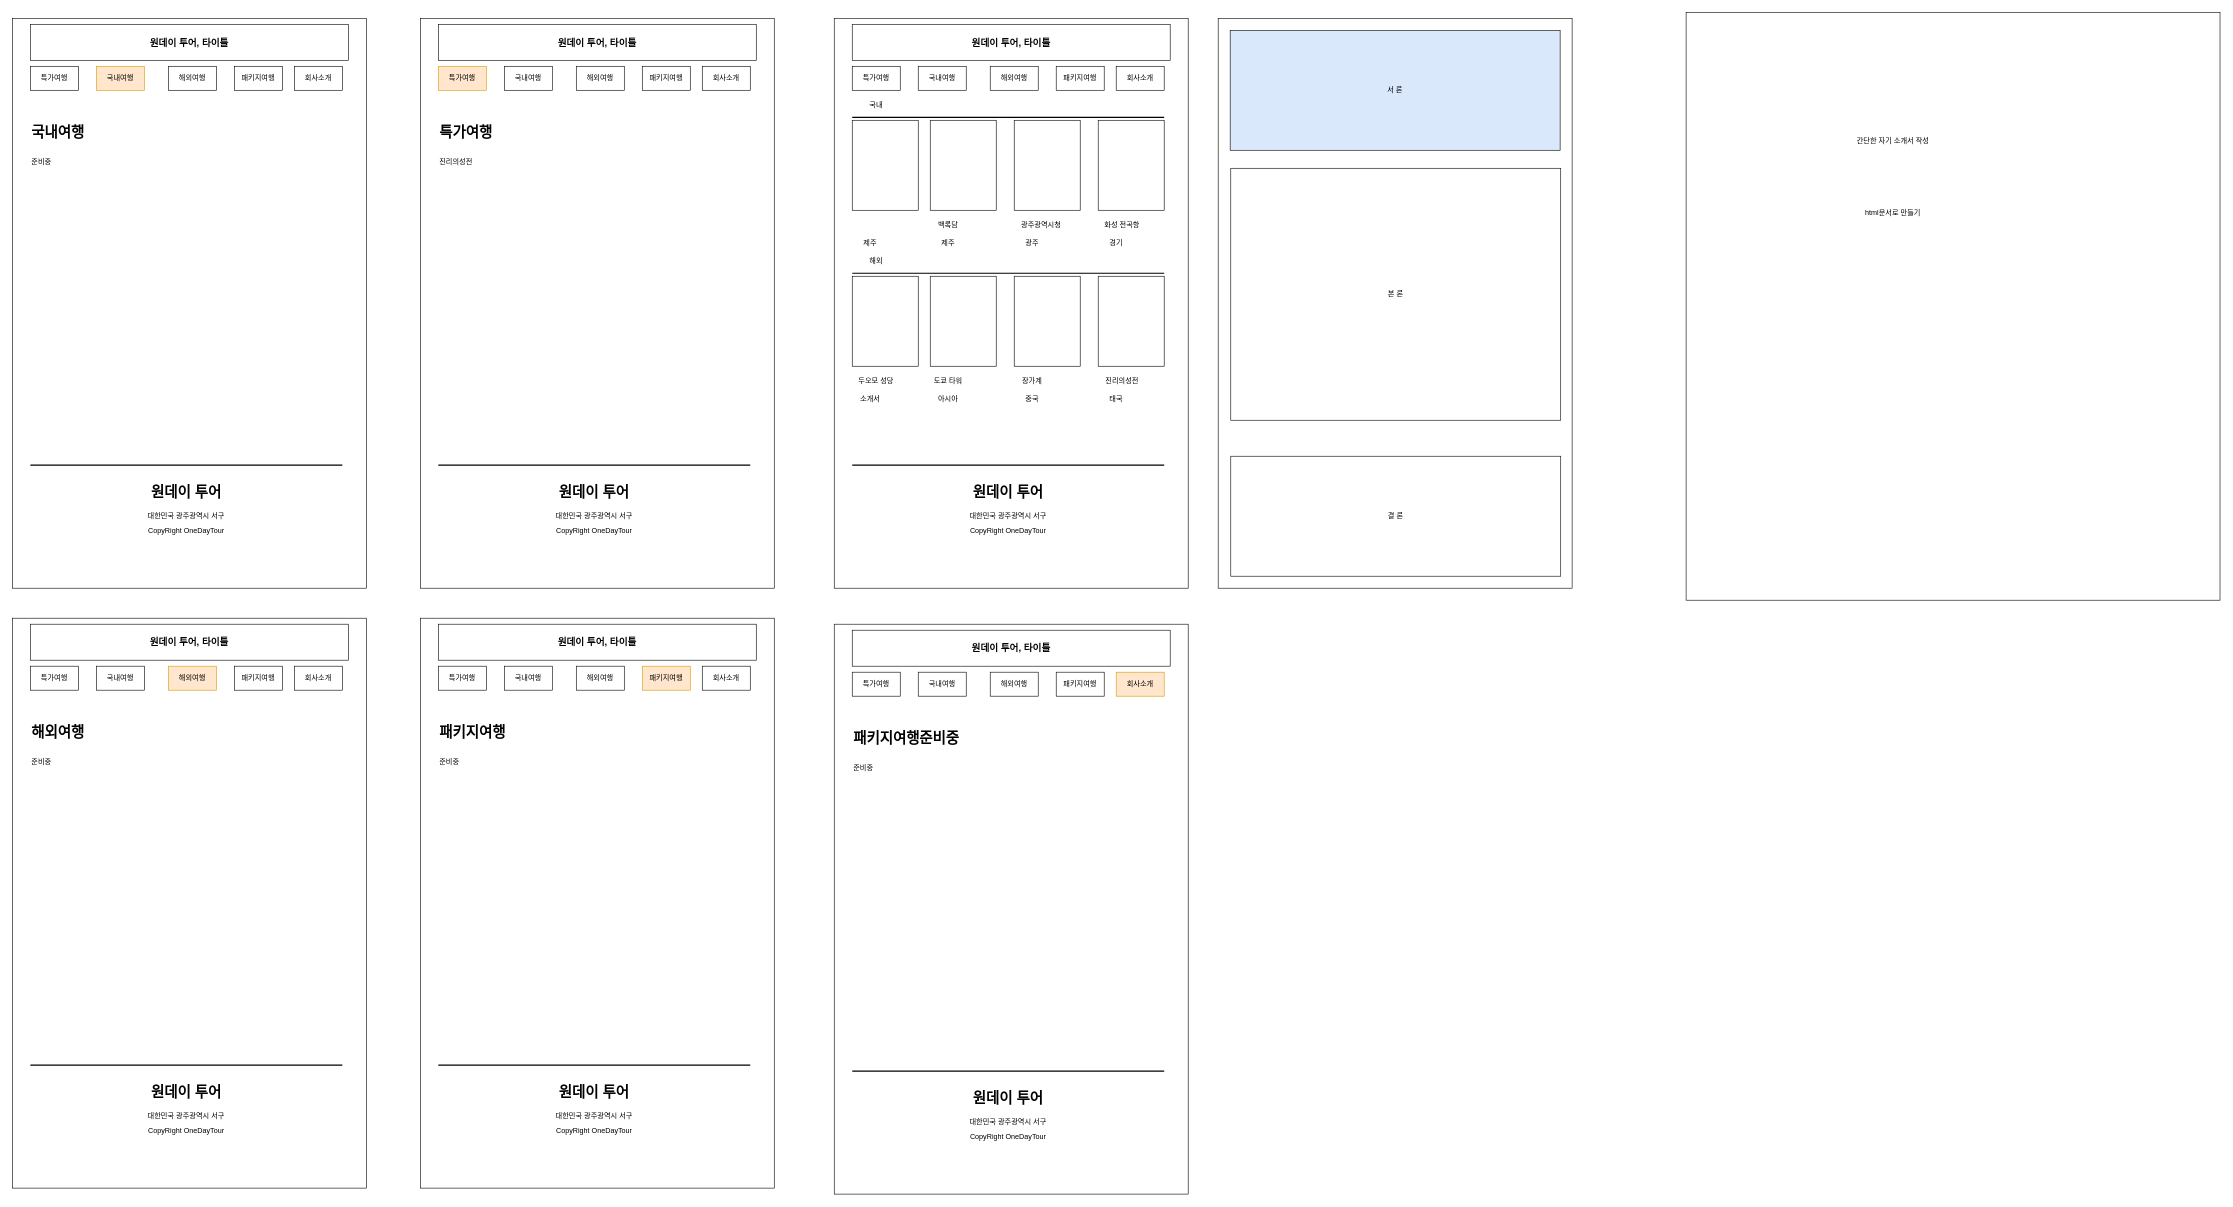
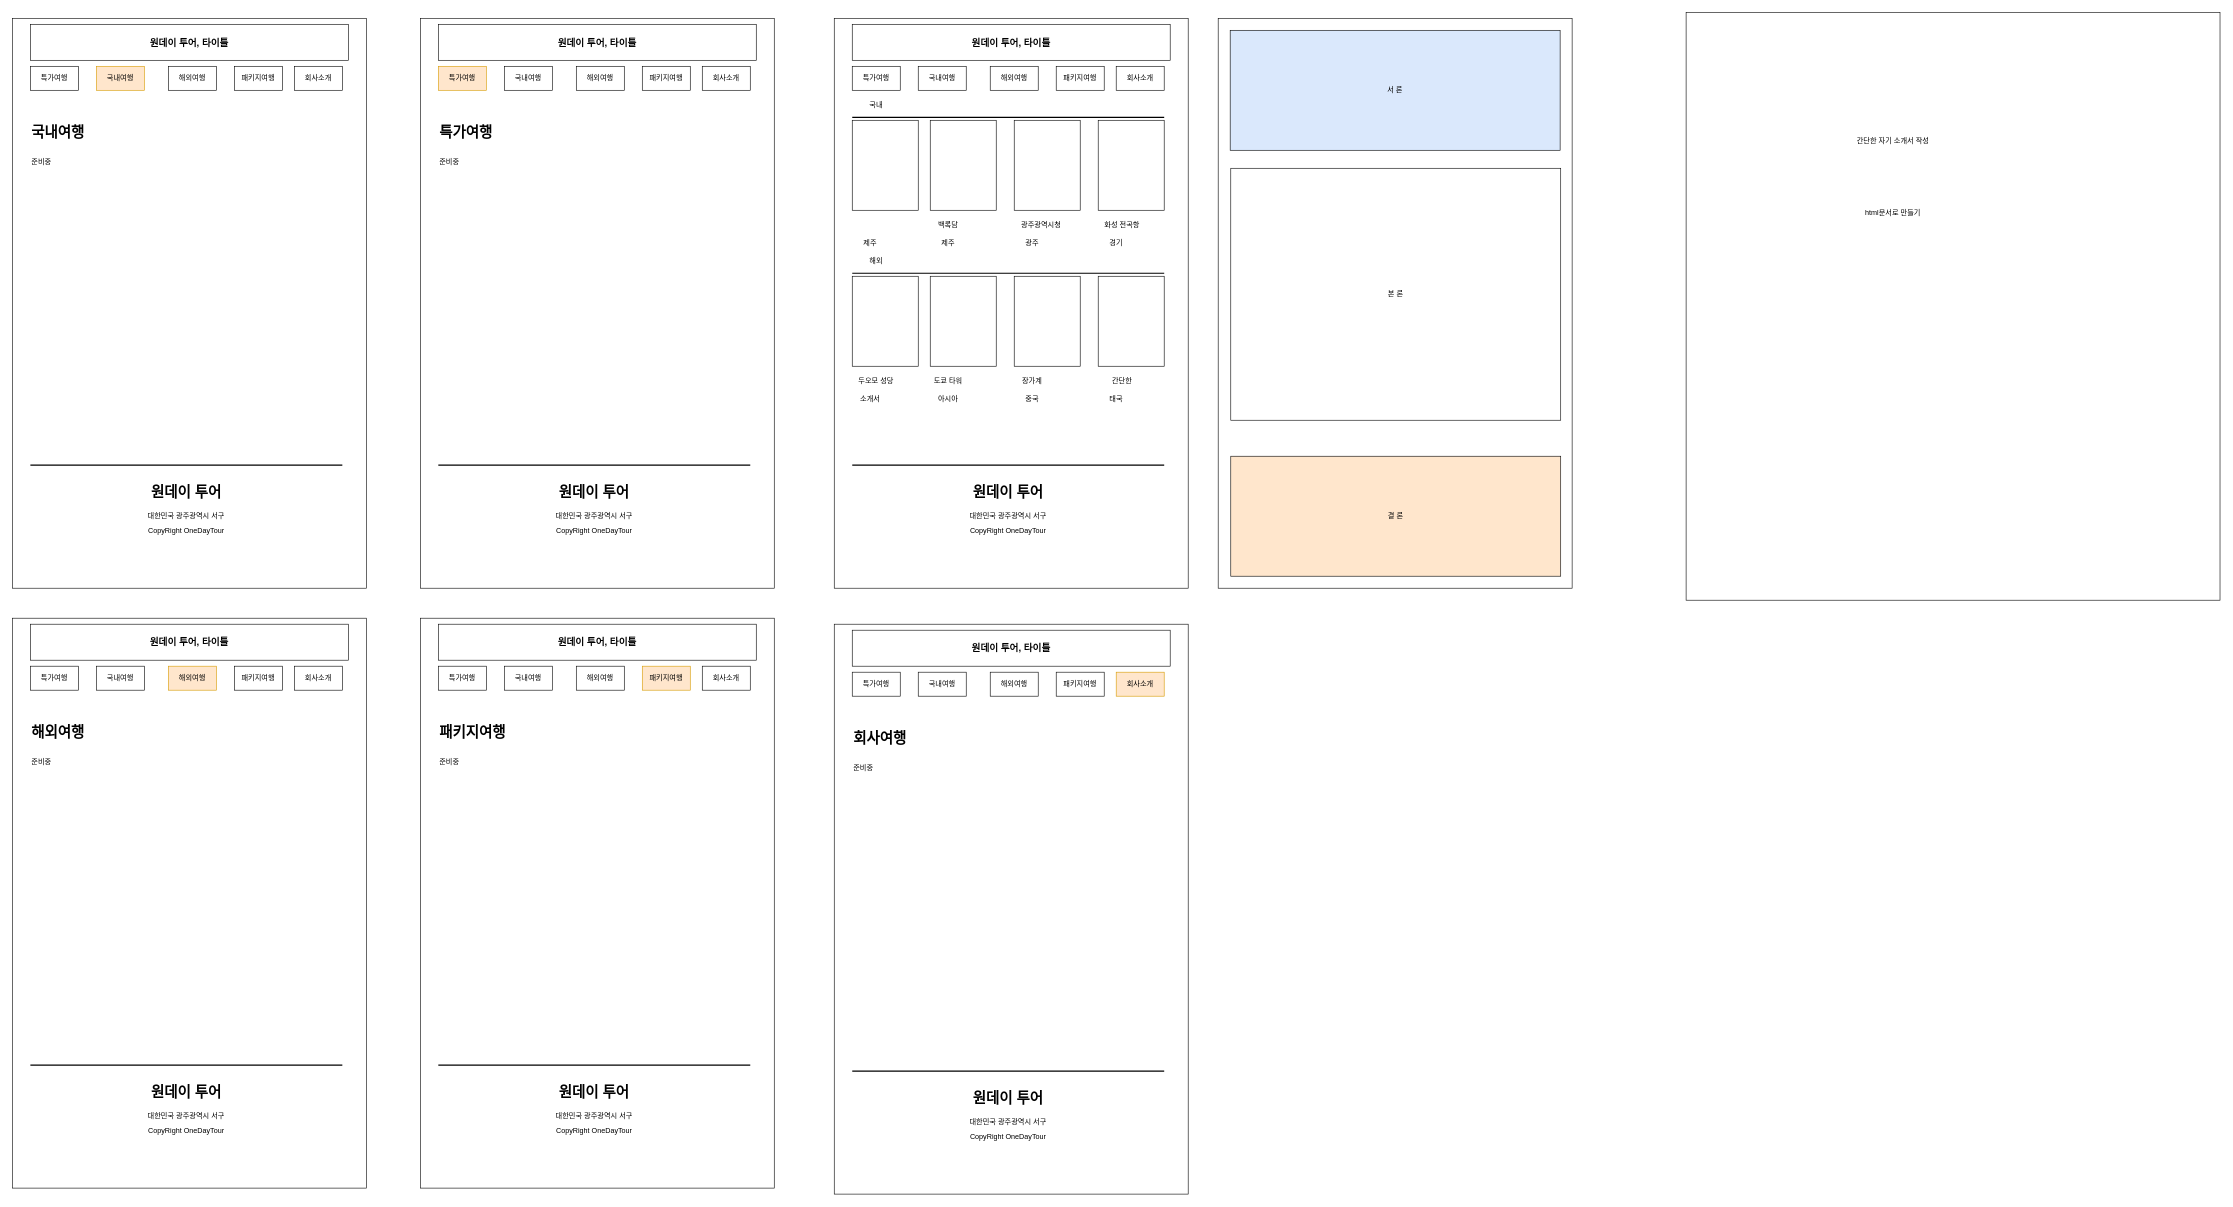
- <mxCell id="62" value="&lt;h1 style=&quot;margin-top: 0px;&quot;&gt;&lt;span style=&quot;background-color: initial;&quot;&gt;특가여행&lt;/span&gt;&lt;/h1&gt;&lt;h1 style=&quot;margin-top: 0px;&quot;&gt;&lt;span style=&quot;font-size: 12px; font-weight: 400;&quot;&gt;진리의성전&lt;/span&gt;&lt;/h1&gt;" style="text;html=1;whiteSpace=wrap;overflow=hidden;rounded=0;" parent="52" vertex="1"><mxGeometry x="30" y="170" width="180" height="120" as="geometry" /></mxCell>
+ <mxCell id="62" value="&lt;h1 style=&quot;margin-top: 0px;&quot;&gt;&lt;span style=&quot;background-color: initial;&quot;&gt;특가여행&lt;/span&gt;&lt;/h1&gt;&lt;h1 style=&quot;margin-top: 0px;&quot;&gt;&lt;span style=&quot;font-size: 12px; font-weight: 400;&quot;&gt;준비중&lt;/span&gt;&lt;/h1&gt;" style="text;html=1;whiteSpace=wrap;overflow=hidden;rounded=0;" parent="52" vertex="1"><mxGeometry x="30" y="170" width="180" height="120" as="geometry" /></mxCell>
- <mxCell id="44" value="진리의성전" style="text;html=1;align=center;verticalAlign=middle;whiteSpace=wrap;rounded=0;" parent="42" vertex="1"><mxGeometry y="160" width="80" height="30" as="geometry" /></mxCell>
+ <mxCell id="44" value="간단한" style="text;html=1;align=center;verticalAlign=middle;whiteSpace=wrap;rounded=0;" parent="42" vertex="1"><mxGeometry y="160" width="80" height="30" as="geometry" /></mxCell>
- <mxCell id="51" value="결 론" style="rounded=0;whiteSpace=wrap;html=1;" parent="1" vertex="1"><mxGeometry x="2051" y="760" width="550" height="200" as="geometry" /></mxCell>
+ <mxCell id="51" value="결 론" style="rounded=0;whiteSpace=wrap;html=1;fillColor=#ffe6cc;" parent="1" vertex="1"><mxGeometry x="2051" y="760" width="550" height="200" as="geometry" /></mxCell>
- <mxCell id="106" value="&lt;h1 style=&quot;margin-top: 0px;&quot;&gt;&lt;span style=&quot;background-color: initial;&quot;&gt;패키지여행준비중&lt;/span&gt;&lt;/h1&gt;&lt;h1 style=&quot;margin-top: 0px;&quot;&gt;&lt;span style=&quot;font-size: 12px; font-weight: 400;&quot;&gt;준비중&lt;/span&gt;&lt;/h1&gt;" style="text;html=1;whiteSpace=wrap;overflow=hidden;rounded=0;" parent="96" vertex="1"><mxGeometry x="30" y="170" width="180" height="120" as="geometry" /></mxCell>
+ <mxCell id="106" value="&lt;h1 style=&quot;margin-top: 0px;&quot;&gt;&lt;span style=&quot;background-color: initial;&quot;&gt;회사여행&lt;/span&gt;&lt;/h1&gt;&lt;h1 style=&quot;margin-top: 0px;&quot;&gt;&lt;span style=&quot;font-size: 12px; font-weight: 400;&quot;&gt;준비중&lt;/span&gt;&lt;/h1&gt;" style="text;html=1;whiteSpace=wrap;overflow=hidden;rounded=0;" parent="96" vertex="1"><mxGeometry x="30" y="170" width="180" height="120" as="geometry" /></mxCell>
